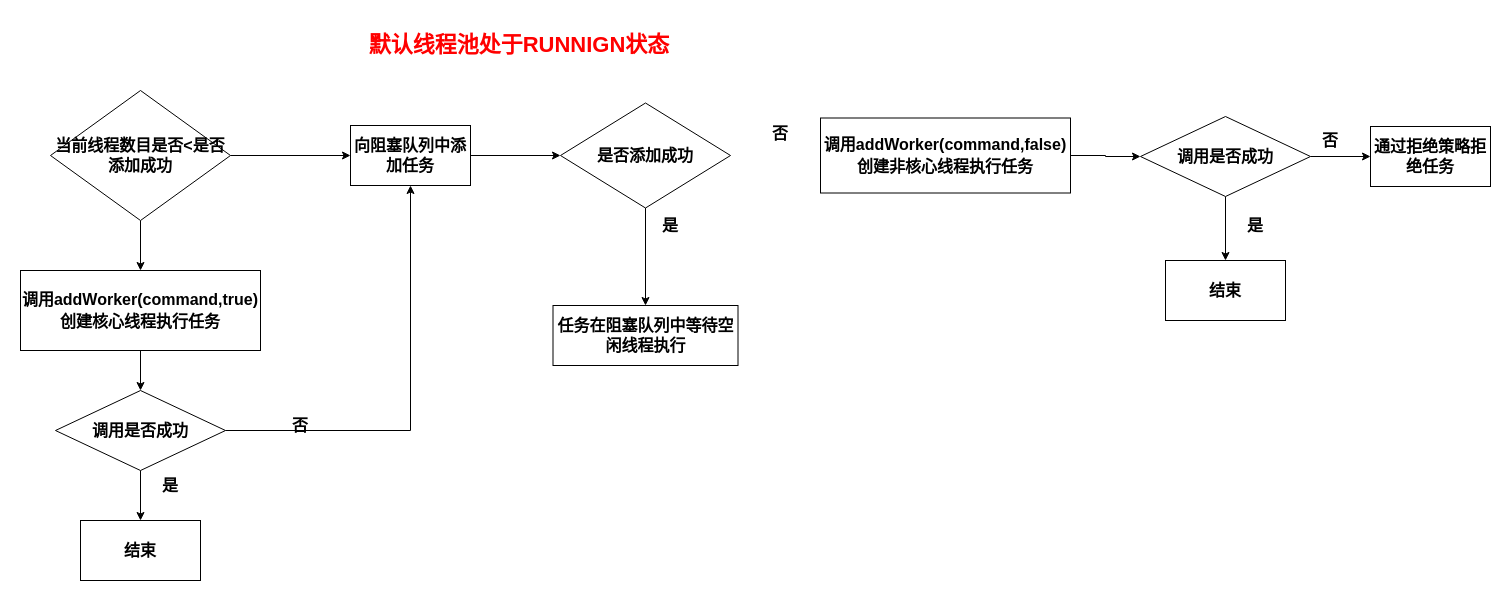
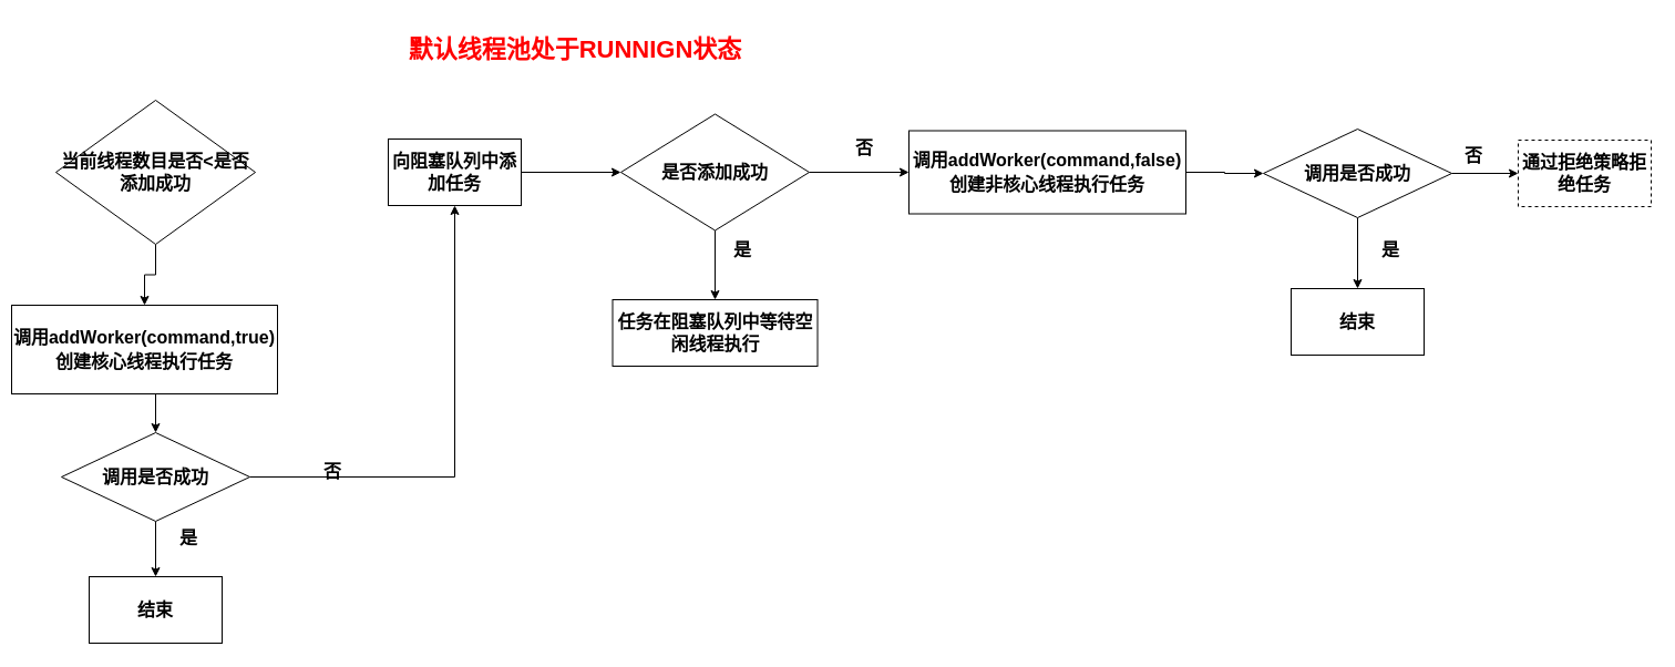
- <mxCell id="3" style="edgeStyle=orthogonalEdgeStyle;rounded=0;orthogonalLoop=1;jettySize=auto;html=1;exitX=1;exitY=0.5;exitDx=0;exitDy=0;entryX=0;entryY=0.5;entryDx=0;entryDy=0;fontSize=22;fontColor=#FF0000;" edge="1" parent="1" source="4" target="13"><mxGeometry relative="1" as="geometry" /></mxCell>
+ <mxCell id="17" style="edgeStyle=orthogonalEdgeStyle;rounded=0;orthogonalLoop=1;jettySize=auto;html=1;exitX=1;exitY=0.5;exitDx=0;exitDy=0;fontSize=22;fontColor=#FF0000;" edge="1" parent="1" source="18" target="22"><mxGeometry relative="1" as="geometry" /></mxCell>
- <mxCell id="28" value="&lt;b&gt;通过拒绝策略拒绝任务&lt;/b&gt;" style="rounded=0;whiteSpace=wrap;html=1;fontSize=16;" vertex="1" parent="1"><mxGeometry x="1370" y="126" width="120" height="60" as="geometry" /></mxCell>
+ <mxCell id="28" value="&lt;b&gt;通过拒绝策略拒绝任务&lt;/b&gt;" style="rounded=0;whiteSpace=wrap;html=1;fontSize=16;dashed=1;" vertex="1" parent="1"><mxGeometry x="1370" y="126" width="120" height="60" as="geometry" /></mxCell>
- <mxCell id="6" value="&lt;b&gt;&lt;font style=&quot;font-size: 16px&quot;&gt;调用addWorker(command,true)创建核心线程执行任务&lt;/font&gt;&lt;/b&gt;" style="rounded=0;whiteSpace=wrap;html=1;fontSize=18;" vertex="1" parent="1"><mxGeometry x="20" y="270" width="240" height="80" as="geometry" /></mxCell>
+ <mxCell id="6" value="&lt;b&gt;&lt;font style=&quot;font-size: 16px&quot;&gt;调用addWorker(command,true)创建核心线程执行任务&lt;/font&gt;&lt;/b&gt;" style="rounded=0;whiteSpace=wrap;html=1;fontSize=18;" vertex="1" parent="1"><mxGeometry x="10" y="275" width="240" height="80" as="geometry" /></mxCell>
- <mxCell id="19" value="&lt;b&gt;任务在阻塞队列中等待空闲线程执行&lt;/b&gt;" style="rounded=0;whiteSpace=wrap;html=1;fontSize=16;" vertex="1" parent="1"><mxGeometry x="552.5" y="305" width="185" height="60" as="geometry" /></mxCell>
+ <mxCell id="19" value="&lt;b&gt;任务在阻塞队列中等待空闲线程执行&lt;/b&gt;" style="rounded=0;whiteSpace=wrap;html=1;fontSize=16;" vertex="1" parent="1"><mxGeometry x="552.5" y="270" width="185" height="60" as="geometry" /></mxCell>
